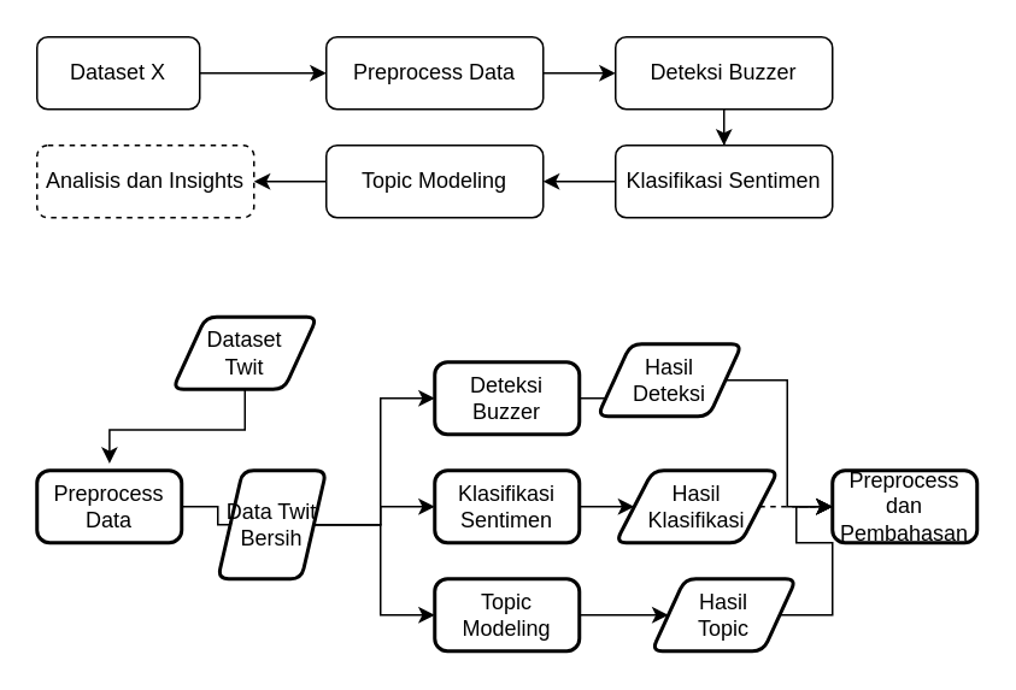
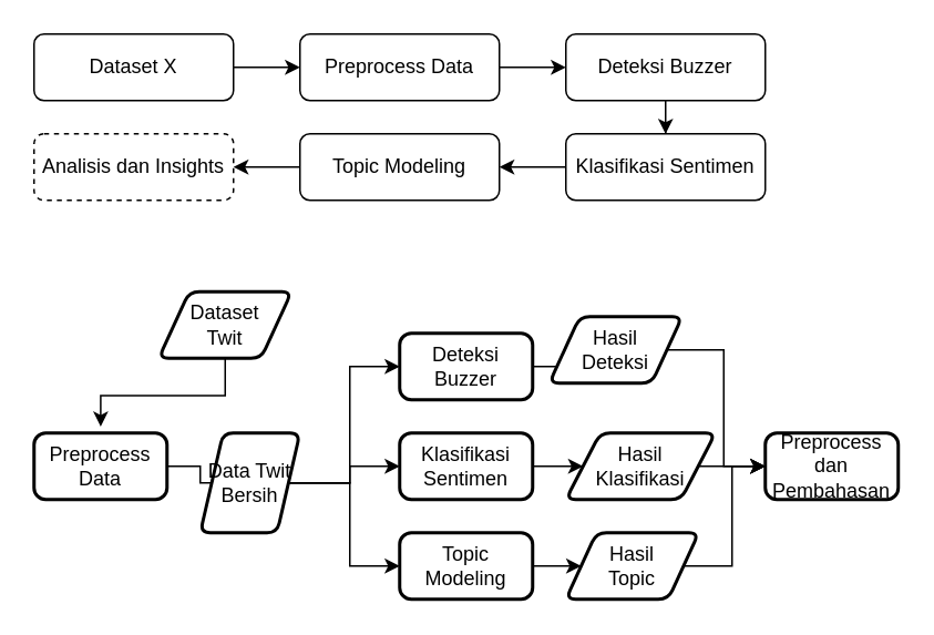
- <mxCell id="3" value="Dataset X" style="rounded=1;whiteSpace=wrap;html=1;" vertex="1" parent="1"><mxGeometry x="20" y="20" width="90" height="40" as="geometry" /></mxCell>
+ <mxCell id="3" value="Dataset X" style="rounded=1;whiteSpace=wrap;html=1;" vertex="1" parent="1"><mxGeometry x="20" y="20" width="120" height="40" as="geometry" /></mxCell>
- <mxCell id="30" value="" style="edgeStyle=orthogonalEdgeStyle;rounded=0;orthogonalLoop=1;jettySize=auto;html=1;dashed=1;" edge="1" parent="1" source="31" target="26"><mxGeometry relative="1" as="geometry" /></mxCell>
+ <mxCell id="30" value="" style="edgeStyle=orthogonalEdgeStyle;rounded=0;orthogonalLoop=1;jettySize=auto;html=1;" edge="1" parent="1" source="31" target="26"><mxGeometry relative="1" as="geometry" /></mxCell>
- <mxCell id="29" value="&lt;div&gt;Hasil&lt;/div&gt;&lt;div&gt;Topic &lt;br&gt;&lt;/div&gt;" style="shape=parallelogram;html=1;strokeWidth=2;perimeter=parallelogramPerimeter;whiteSpace=wrap;rounded=1;arcSize=12;size=0.23;" vertex="1" parent="1"><mxGeometry x="360" y="320" width="80" height="40" as="geometry" /></mxCell>
+ <mxCell id="29" value="&lt;div&gt;Hasil&lt;/div&gt;&lt;div&gt;Topic &lt;br&gt;&lt;/div&gt;" style="shape=parallelogram;html=1;strokeWidth=2;perimeter=parallelogramPerimeter;whiteSpace=wrap;rounded=1;arcSize=12;size=0.23;" vertex="1" parent="1"><mxGeometry x="340" y="320" width="80" height="40" as="geometry" /></mxCell>
